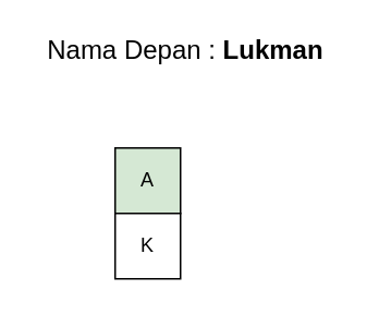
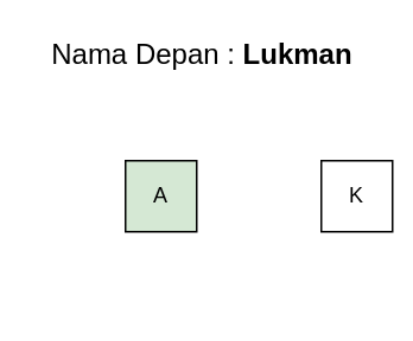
- <mxCell id="4" value="K" style="rounded=0;whiteSpace=wrap;html=1;" vertex="1" parent="1"><mxGeometry x="70" y="130" width="40" height="40" as="geometry" /></mxCell>
+ <mxCell id="4" value="K" style="rounded=0;whiteSpace=wrap;html=1;" vertex="1" parent="1"><mxGeometry x="180" y="90" width="40" height="40" as="geometry" /></mxCell>
